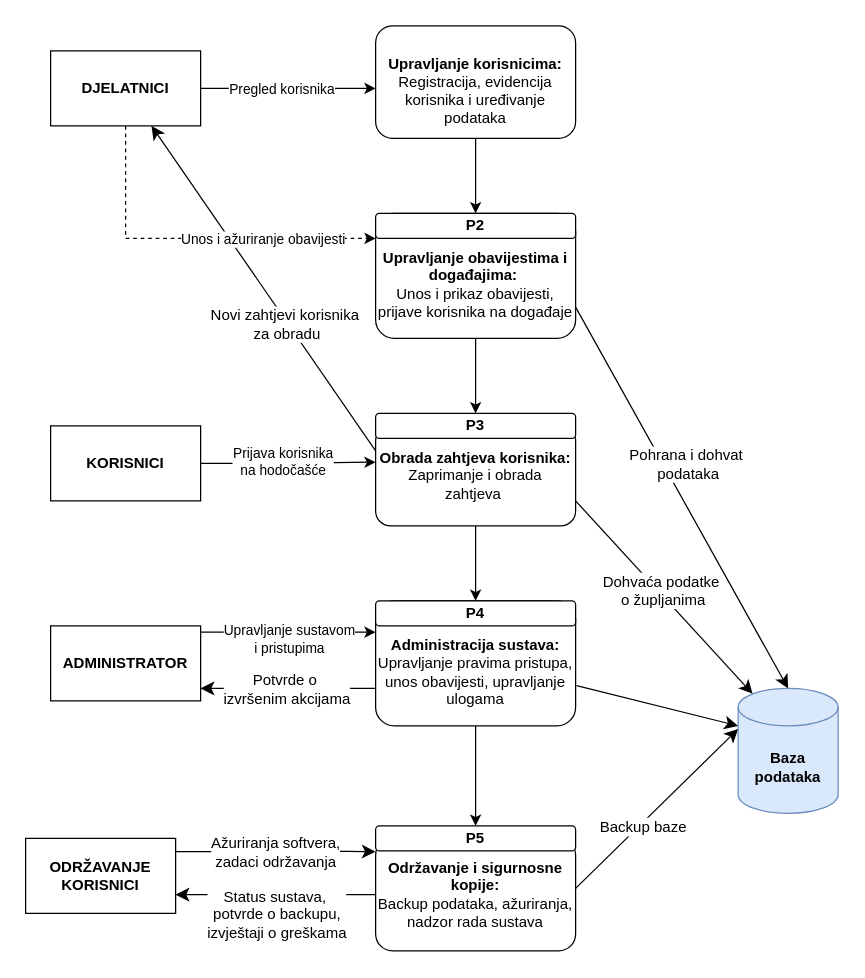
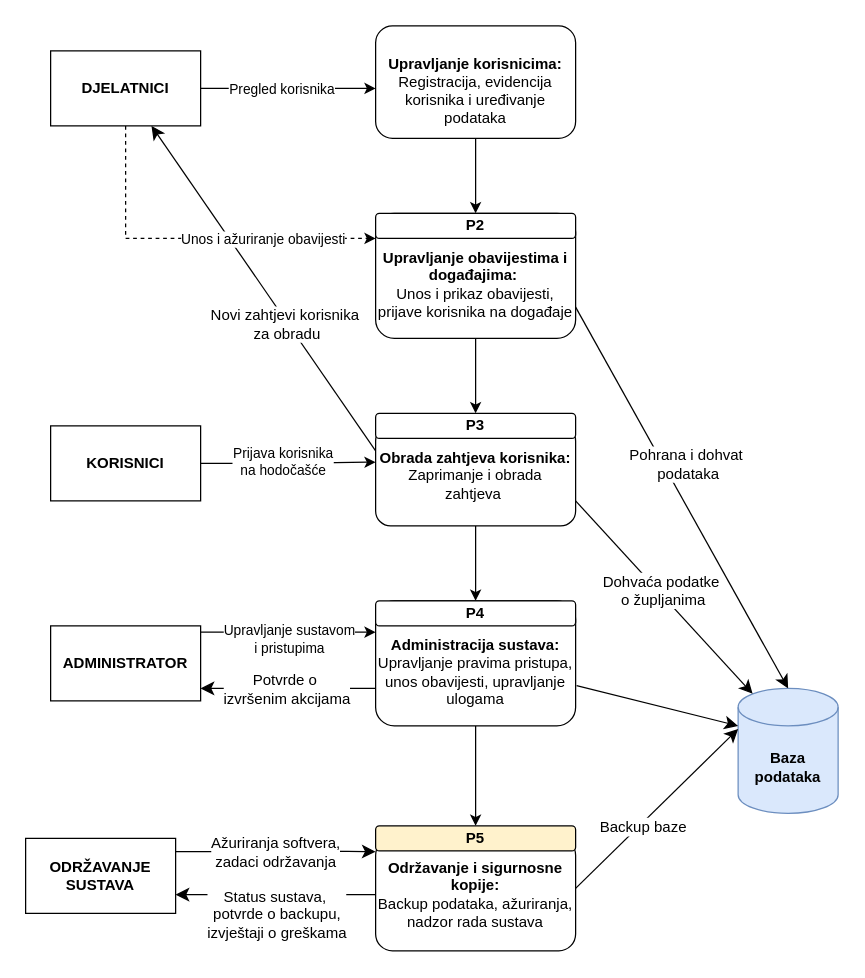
- <mxCell id="20" value="&lt;b&gt;P5&lt;/b&gt;" style="rounded=1;whiteSpace=wrap;html=1;" vertex="1" parent="1"><mxGeometry x="300" y="660" width="160" height="20" as="geometry" /></mxCell>
+ <mxCell id="20" value="&lt;b&gt;P5&lt;/b&gt;" style="rounded=1;whiteSpace=wrap;html=1;fillColor=#fff2cc;" vertex="1" parent="1"><mxGeometry x="300" y="660" width="160" height="20" as="geometry" /></mxCell>
- <mxCell id="34" value="&lt;b&gt;ODRŽAVANJE KORISNICI&lt;/b&gt;" style="rounded=0;whiteSpace=wrap;html=1;" vertex="1" parent="1"><mxGeometry x="20" y="670" width="120" height="60" as="geometry" /></mxCell>
+ <mxCell id="34" value="&lt;b&gt;ODRŽAVANJE SUSTAVA&lt;/b&gt;" style="rounded=0;whiteSpace=wrap;html=1;" vertex="1" parent="1"><mxGeometry x="20" y="670" width="120" height="60" as="geometry" /></mxCell>
